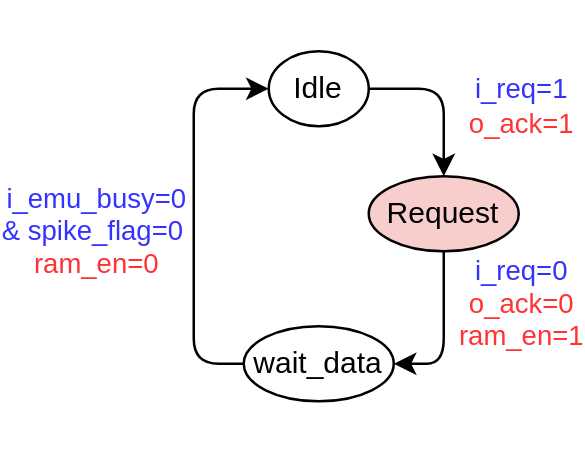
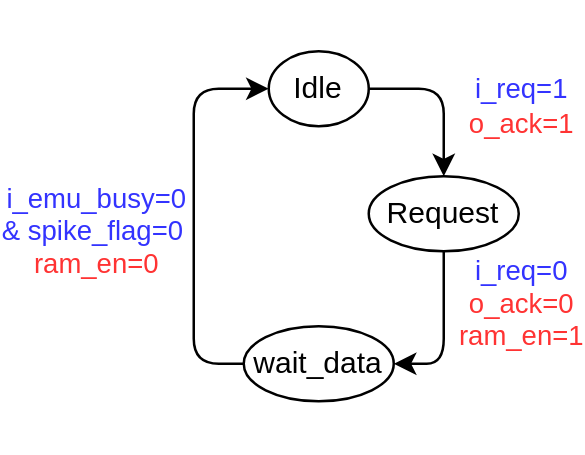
- <mxCell id="6" value="Request" style="ellipse;whiteSpace=wrap;html=1;fillColor=#f8cecc;" parent="1" vertex="1"><mxGeometry x="70" y="70" width="60" height="30" as="geometry" /></mxCell>
+ <mxCell id="6" value="Request" style="ellipse;whiteSpace=wrap;html=1;" parent="1" vertex="1"><mxGeometry x="70" y="70" width="60" height="30" as="geometry" /></mxCell>
